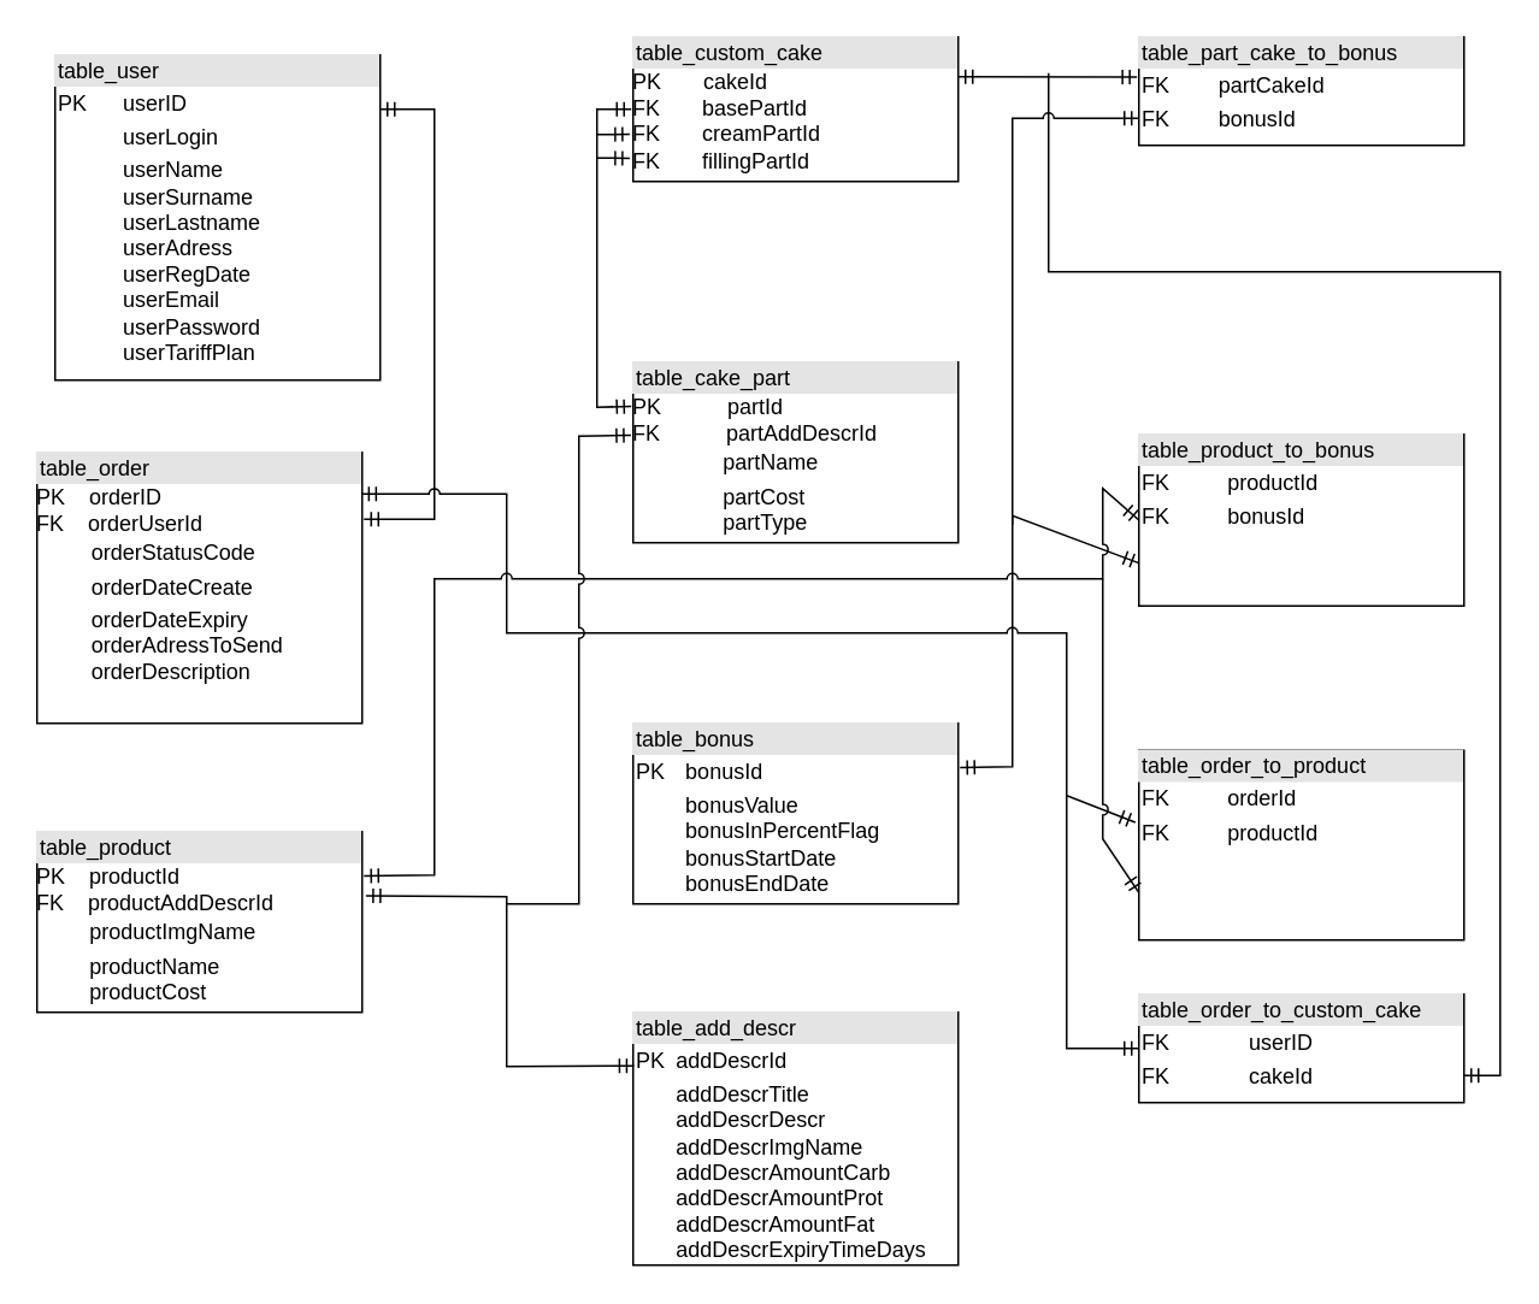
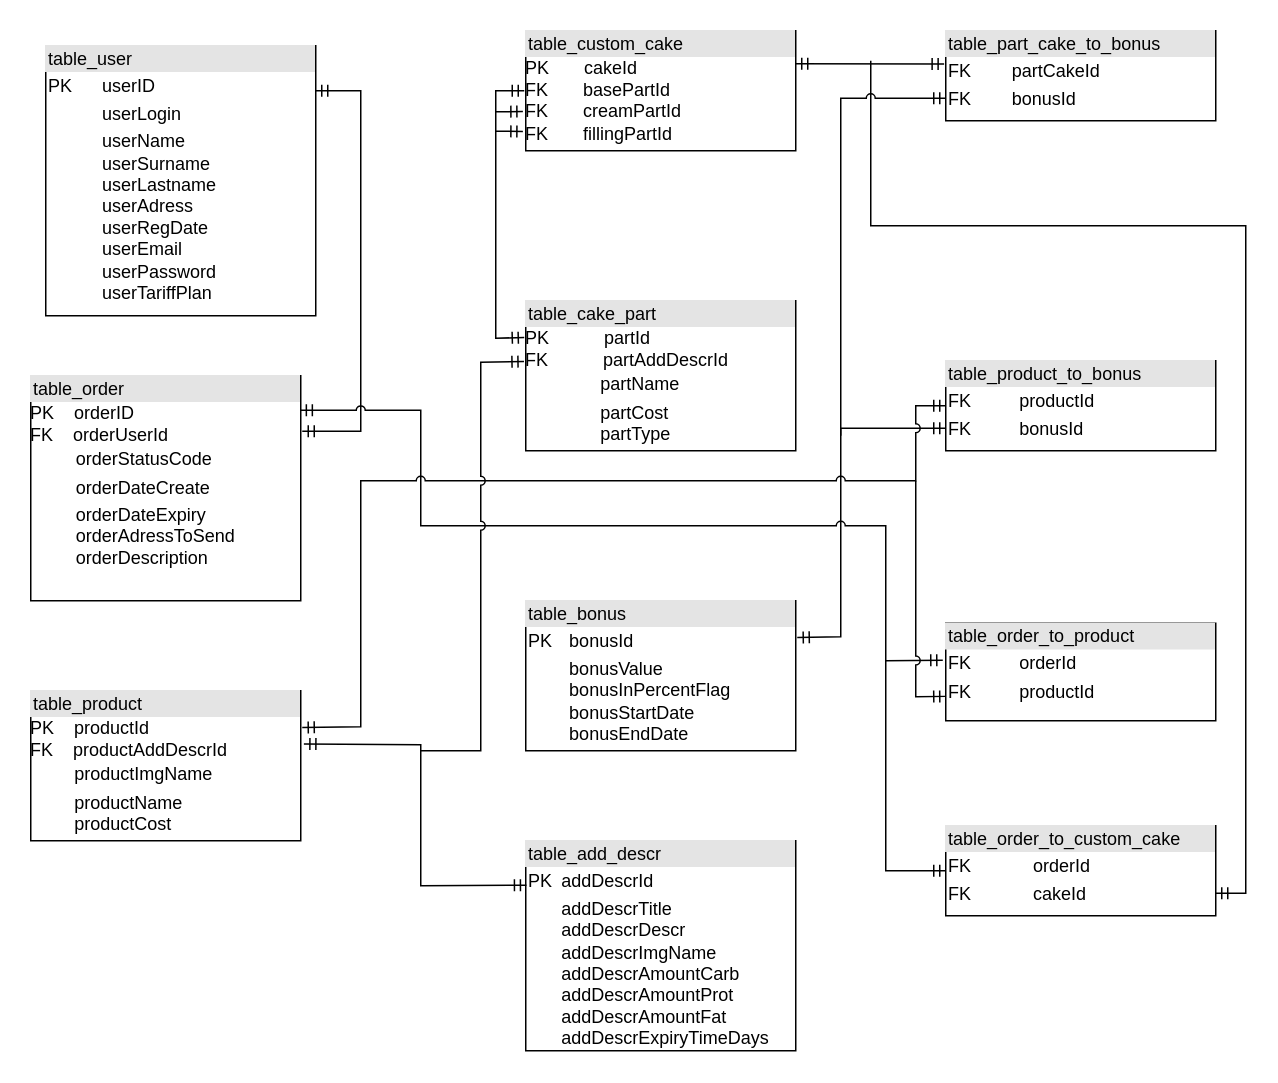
- <mxCell id="8" value="&lt;div style=&quot;box-sizing:border-box;width:100%;background:#e4e4e4;padding:2px;&quot;&gt;table_product_to_bonus&lt;/div&gt;&lt;table style=&quot;width:100%;font-size:1em;&quot; cellpadding=&quot;2&quot; cellspacing=&quot;0&quot;&gt;&lt;tbody&gt;&lt;tr&gt;&lt;td&gt;FK&lt;/td&gt;&lt;td&gt;productId&lt;/td&gt;&lt;/tr&gt;&lt;tr&gt;&lt;td&gt;FK&lt;/td&gt;&lt;td&gt;bonusId&lt;/td&gt;&lt;/tr&gt;&lt;tr&gt;&lt;td&gt;&lt;/td&gt;&lt;td&gt;&lt;br&gt;&lt;/td&gt;&lt;/tr&gt;&lt;/tbody&gt;&lt;/table&gt;" style="verticalAlign=top;align=left;overflow=fill;html=1;glass=0;fillStyle=auto;" parent="1" vertex="1"><mxGeometry x="630" y="240" width="180" height="95" as="geometry" /></mxCell>
+ <mxCell id="8" value="&lt;div style=&quot;box-sizing:border-box;width:100%;background:#e4e4e4;padding:2px;&quot;&gt;table_product_to_bonus&lt;/div&gt;&lt;table style=&quot;width:100%;font-size:1em;&quot; cellpadding=&quot;2&quot; cellspacing=&quot;0&quot;&gt;&lt;tbody&gt;&lt;tr&gt;&lt;td&gt;FK&lt;/td&gt;&lt;td&gt;productId&lt;/td&gt;&lt;/tr&gt;&lt;tr&gt;&lt;td&gt;FK&lt;/td&gt;&lt;td&gt;bonusId&lt;/td&gt;&lt;/tr&gt;&lt;tr&gt;&lt;td&gt;&lt;/td&gt;&lt;td&gt;&lt;br&gt;&lt;/td&gt;&lt;/tr&gt;&lt;/tbody&gt;&lt;/table&gt;" style="verticalAlign=top;align=left;overflow=fill;html=1;glass=0;fillStyle=auto;" parent="1" vertex="1"><mxGeometry x="630" y="240" width="180" height="60" as="geometry" /></mxCell>
- <mxCell id="9" value="&lt;div style=&quot;box-sizing:border-box;width:100%;background:#e4e4e4;padding:2px;&quot;&gt;table_order_to_product&lt;/div&gt;&lt;table style=&quot;width:100%;font-size:1em;&quot; cellpadding=&quot;2&quot; cellspacing=&quot;0&quot;&gt;&lt;tbody&gt;&lt;tr&gt;&lt;td&gt;FK&lt;/td&gt;&lt;td&gt;orderId&lt;/td&gt;&lt;/tr&gt;&lt;tr&gt;&lt;td&gt;FK&lt;/td&gt;&lt;td&gt;productId&lt;/td&gt;&lt;/tr&gt;&lt;/tbody&gt;&lt;/table&gt;" style="verticalAlign=top;align=left;overflow=fill;html=1;glass=0;fillStyle=auto;" parent="1" vertex="1"><mxGeometry x="630" y="415" width="180" height="105" as="geometry" /></mxCell>
+ <mxCell id="9" value="&lt;div style=&quot;box-sizing:border-box;width:100%;background:#e4e4e4;padding:2px;&quot;&gt;table_order_to_product&lt;/div&gt;&lt;table style=&quot;width:100%;font-size:1em;&quot; cellpadding=&quot;2&quot; cellspacing=&quot;0&quot;&gt;&lt;tbody&gt;&lt;tr&gt;&lt;td&gt;FK&lt;/td&gt;&lt;td&gt;orderId&lt;/td&gt;&lt;/tr&gt;&lt;tr&gt;&lt;td&gt;FK&lt;/td&gt;&lt;td&gt;productId&lt;/td&gt;&lt;/tr&gt;&lt;/tbody&gt;&lt;/table&gt;" style="verticalAlign=top;align=left;overflow=fill;html=1;glass=0;fillStyle=auto;" parent="1" vertex="1"><mxGeometry x="630" y="415" width="180" height="65" as="geometry" /></mxCell>
- <mxCell id="10" value="&lt;div style=&quot;box-sizing:border-box;width:100%;background:#e4e4e4;padding:2px;&quot;&gt;table_order_to_custom_cake&lt;/div&gt;&lt;table style=&quot;width:100%;font-size:1em;&quot; cellpadding=&quot;2&quot; cellspacing=&quot;0&quot;&gt;&lt;tbody&gt;&lt;tr&gt;&lt;td&gt;FK&lt;/td&gt;&lt;td&gt;userID&lt;/td&gt;&lt;/tr&gt;&lt;tr&gt;&lt;td&gt;FK&lt;/td&gt;&lt;td&gt;cakeId&lt;/td&gt;&lt;/tr&gt;&lt;/tbody&gt;&lt;/table&gt;" style="verticalAlign=top;align=left;overflow=fill;html=1;glass=0;fillStyle=auto;" parent="1" vertex="1"><mxGeometry x="630" y="550" width="180" height="60" as="geometry" /></mxCell>
+ <mxCell id="10" value="&lt;div style=&quot;box-sizing:border-box;width:100%;background:#e4e4e4;padding:2px;&quot;&gt;table_order_to_custom_cake&lt;/div&gt;&lt;table style=&quot;width:100%;font-size:1em;&quot; cellpadding=&quot;2&quot; cellspacing=&quot;0&quot;&gt;&lt;tbody&gt;&lt;tr&gt;&lt;td&gt;FK&lt;/td&gt;&lt;td&gt;orderId&lt;/td&gt;&lt;/tr&gt;&lt;tr&gt;&lt;td&gt;FK&lt;/td&gt;&lt;td&gt;cakeId&lt;/td&gt;&lt;/tr&gt;&lt;/tbody&gt;&lt;/table&gt;" style="verticalAlign=top;align=left;overflow=fill;html=1;glass=0;fillStyle=auto;" parent="1" vertex="1"><mxGeometry x="630" y="550" width="180" height="60" as="geometry" /></mxCell>
